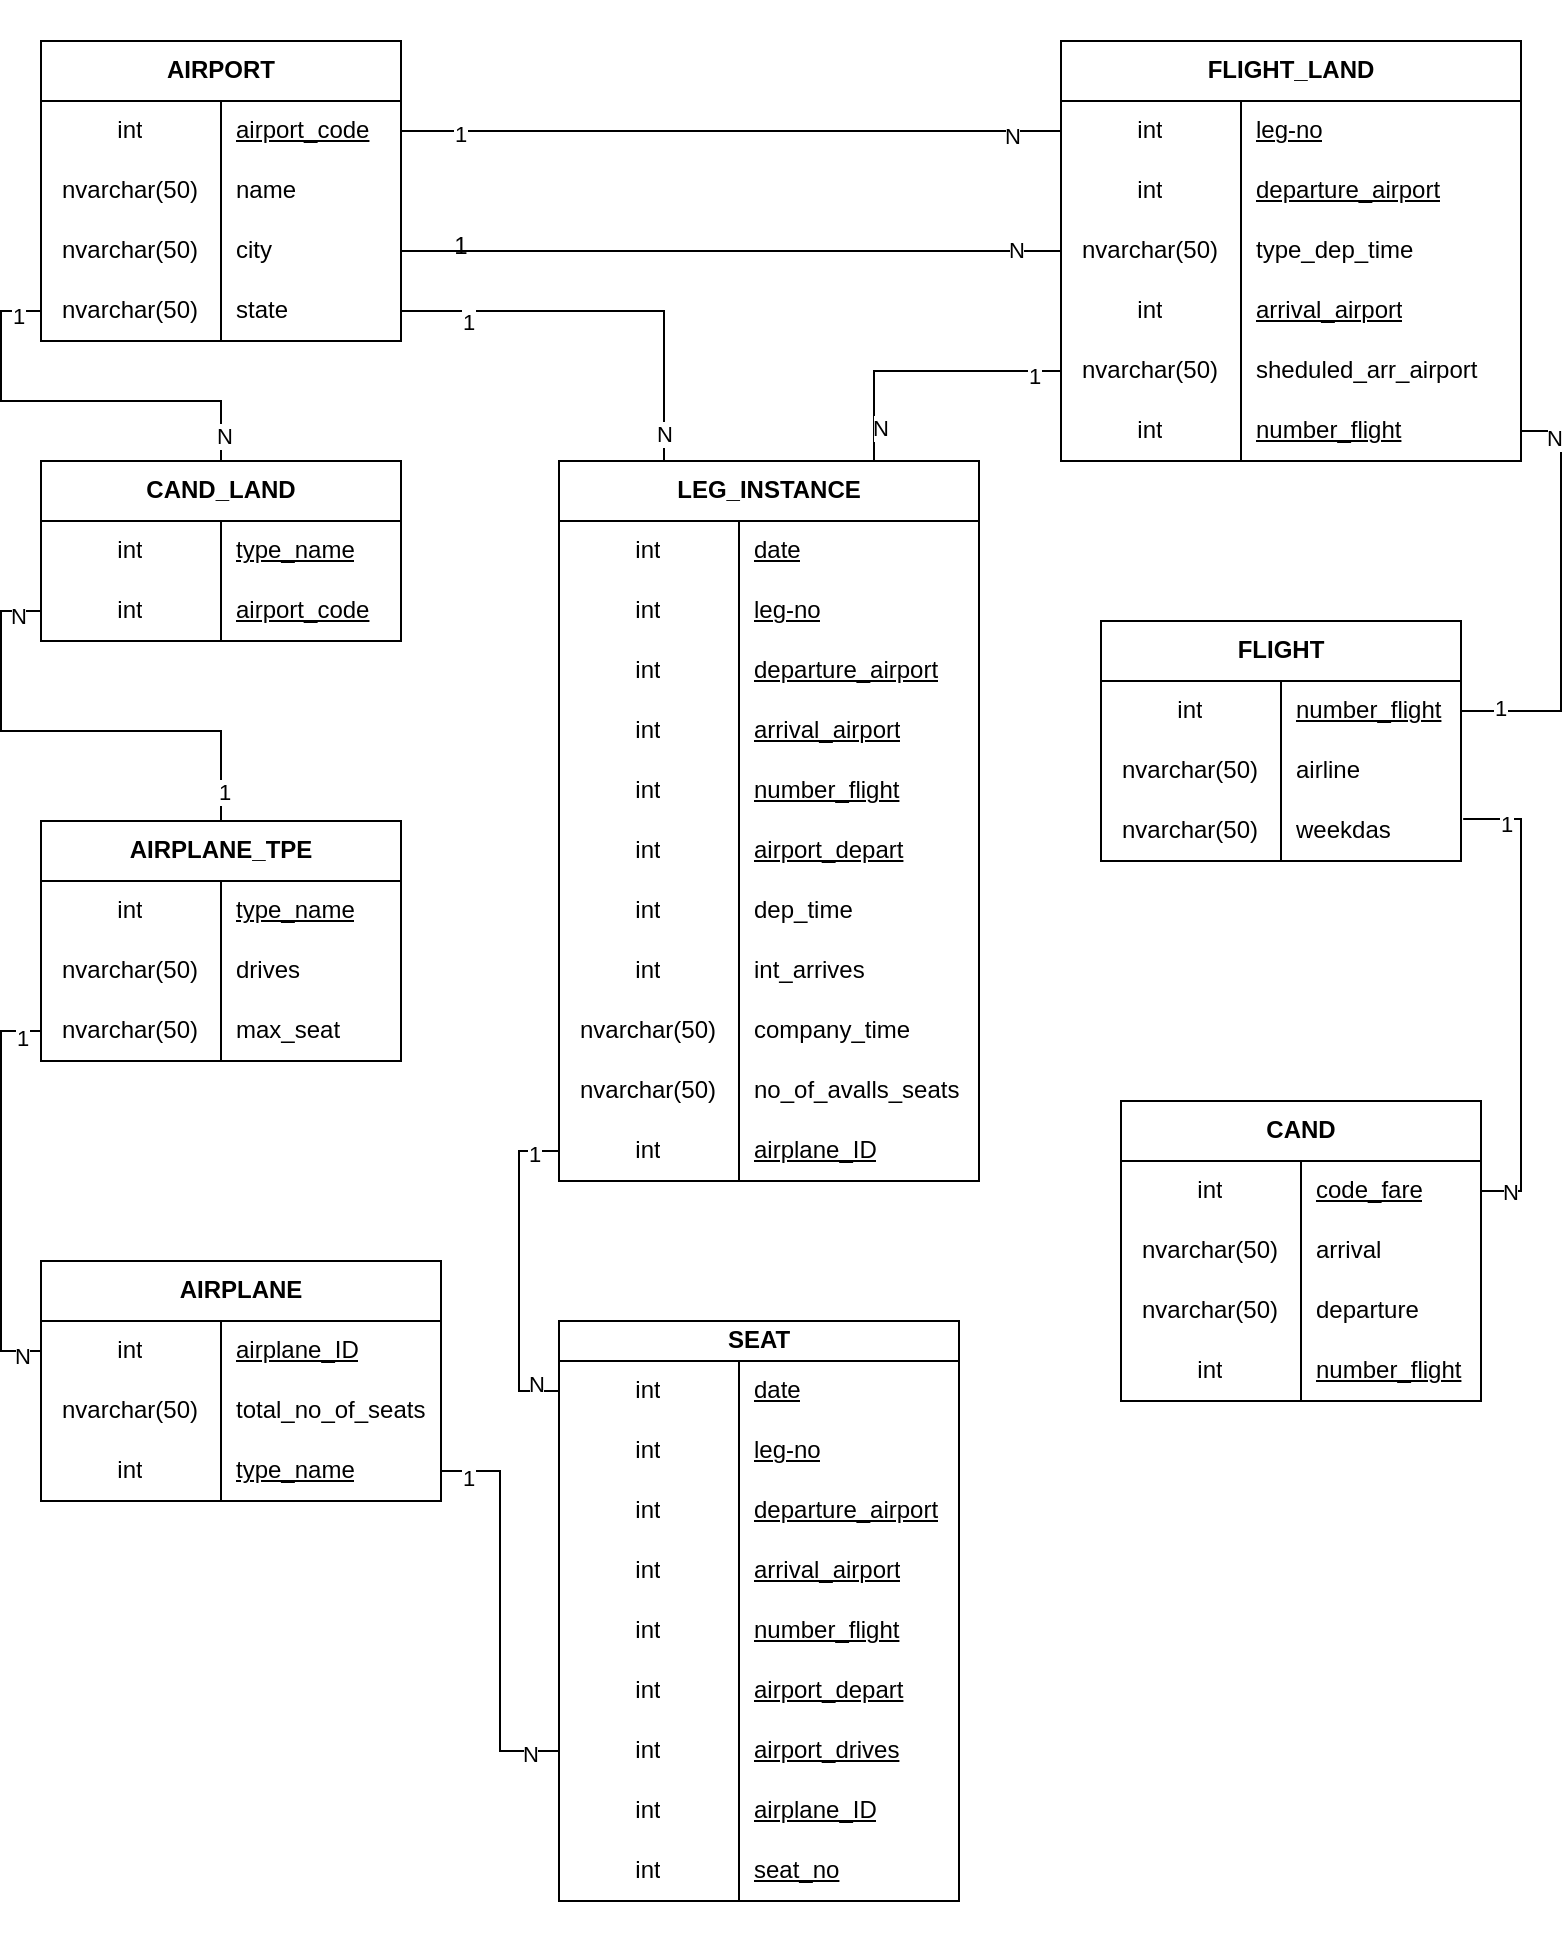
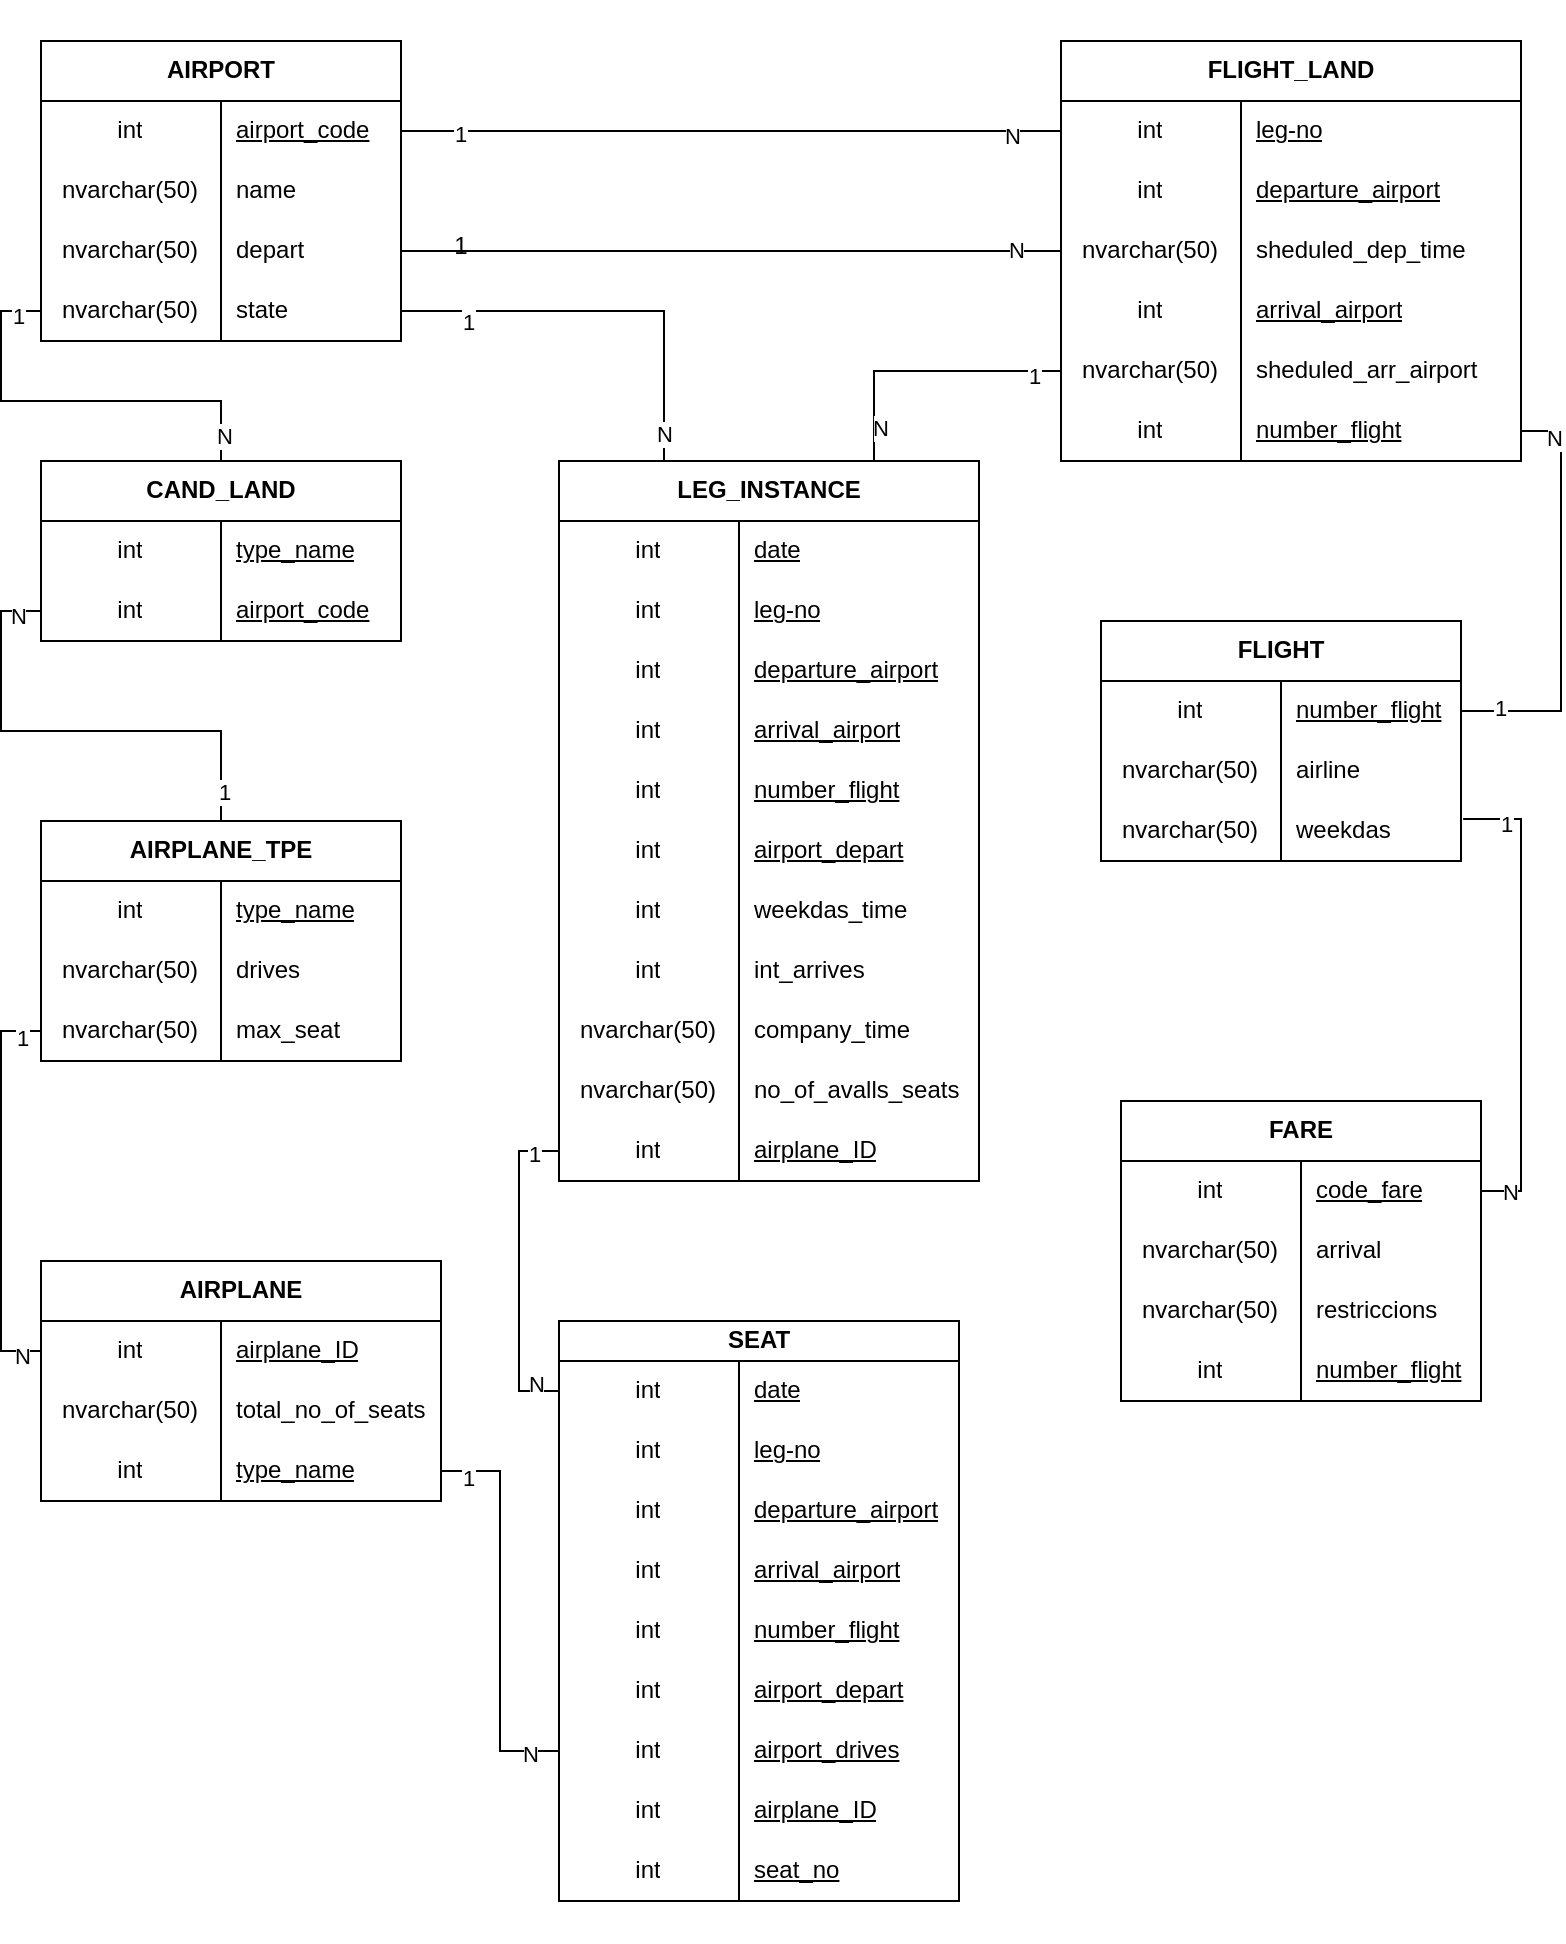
- <mxCell id="11" value="city" style="shape=partialRectangle;connectable=0;fillColor=none;top=0;left=0;bottom=0;right=0;align=left;spacingLeft=6;overflow=hidden;whiteSpace=wrap;html=1;" vertex="1" parent="9"><mxGeometry x="90" width="90" height="30" as="geometry"><mxRectangle width="90" height="30" as="alternateBounds" /></mxGeometry></mxCell>
+ <mxCell id="11" value="depart" style="shape=partialRectangle;connectable=0;fillColor=none;top=0;left=0;bottom=0;right=0;align=left;spacingLeft=6;overflow=hidden;whiteSpace=wrap;html=1;" vertex="1" parent="9"><mxGeometry x="90" width="90" height="30" as="geometry"><mxRectangle width="90" height="30" as="alternateBounds" /></mxGeometry></mxCell>
- <mxCell id="122" value="type_dep_time" style="shape=partialRectangle;connectable=0;fillColor=none;top=0;left=0;bottom=0;right=0;align=left;spacingLeft=6;overflow=hidden;whiteSpace=wrap;html=1;" vertex="1" parent="120"><mxGeometry x="90" width="140" height="30" as="geometry"><mxRectangle width="140" height="30" as="alternateBounds" /></mxGeometry></mxCell>
+ <mxCell id="122" value="sheduled_dep_time" style="shape=partialRectangle;connectable=0;fillColor=none;top=0;left=0;bottom=0;right=0;align=left;spacingLeft=6;overflow=hidden;whiteSpace=wrap;html=1;" vertex="1" parent="120"><mxGeometry x="90" width="140" height="30" as="geometry"><mxRectangle width="140" height="30" as="alternateBounds" /></mxGeometry></mxCell>
- <mxCell id="100" value="dep_time" style="shape=partialRectangle;connectable=0;fillColor=none;top=0;left=0;bottom=0;right=0;align=left;spacingLeft=6;overflow=hidden;whiteSpace=wrap;html=1;" vertex="1" parent="98"><mxGeometry x="90" width="120" height="30" as="geometry"><mxRectangle width="120" height="30" as="alternateBounds" /></mxGeometry></mxCell>
+ <mxCell id="100" value="weekdas_time" style="shape=partialRectangle;connectable=0;fillColor=none;top=0;left=0;bottom=0;right=0;align=left;spacingLeft=6;overflow=hidden;whiteSpace=wrap;html=1;" vertex="1" parent="98"><mxGeometry x="90" width="120" height="30" as="geometry"><mxRectangle width="120" height="30" as="alternateBounds" /></mxGeometry></mxCell>
- <mxCell id="142" value="CAND" style="shape=table;startSize=30;container=1;collapsible=1;childLayout=tableLayout;fixedRows=1;rowLines=0;fontStyle=1;align=center;resizeLast=1;html=1;" vertex="1" parent="1"><mxGeometry x="560" y="550" width="180" height="150" as="geometry" /></mxCell>
+ <mxCell id="142" value="FARE" style="shape=table;startSize=30;container=1;collapsible=1;childLayout=tableLayout;fixedRows=1;rowLines=0;fontStyle=1;align=center;resizeLast=1;html=1;" vertex="1" parent="1"><mxGeometry x="560" y="550" width="180" height="150" as="geometry" /></mxCell>
- <mxCell id="151" value="departure" style="shape=partialRectangle;connectable=0;fillColor=none;top=0;left=0;bottom=0;right=0;align=left;spacingLeft=6;overflow=hidden;whiteSpace=wrap;html=1;" vertex="1" parent="149"><mxGeometry x="90" width="90" height="30" as="geometry"><mxRectangle width="90" height="30" as="alternateBounds" /></mxGeometry></mxCell>
+ <mxCell id="151" value="restriccions" style="shape=partialRectangle;connectable=0;fillColor=none;top=0;left=0;bottom=0;right=0;align=left;spacingLeft=6;overflow=hidden;whiteSpace=wrap;html=1;" vertex="1" parent="149"><mxGeometry x="90" width="90" height="30" as="geometry"><mxRectangle width="90" height="30" as="alternateBounds" /></mxGeometry></mxCell>
